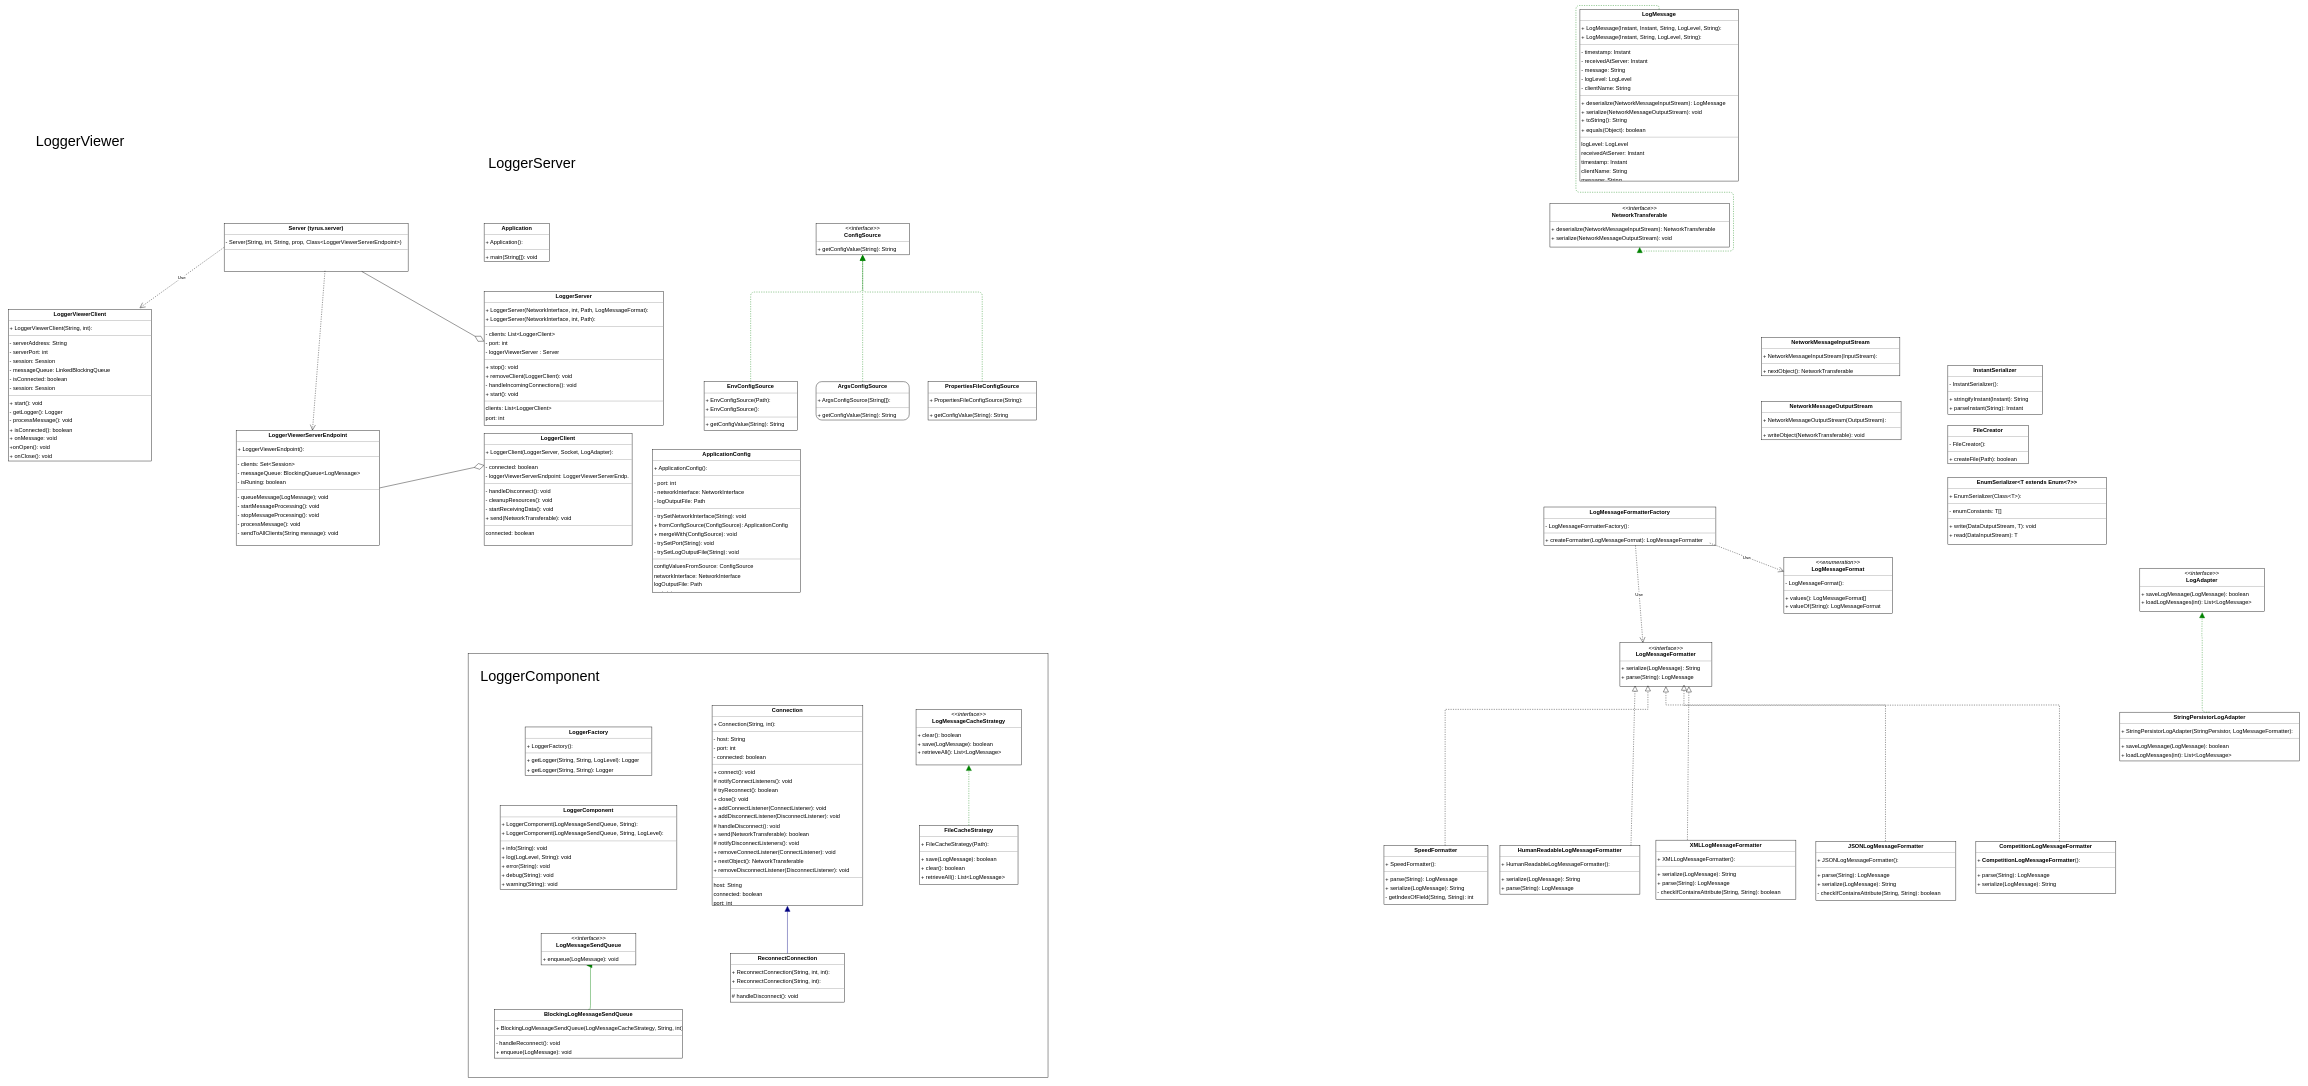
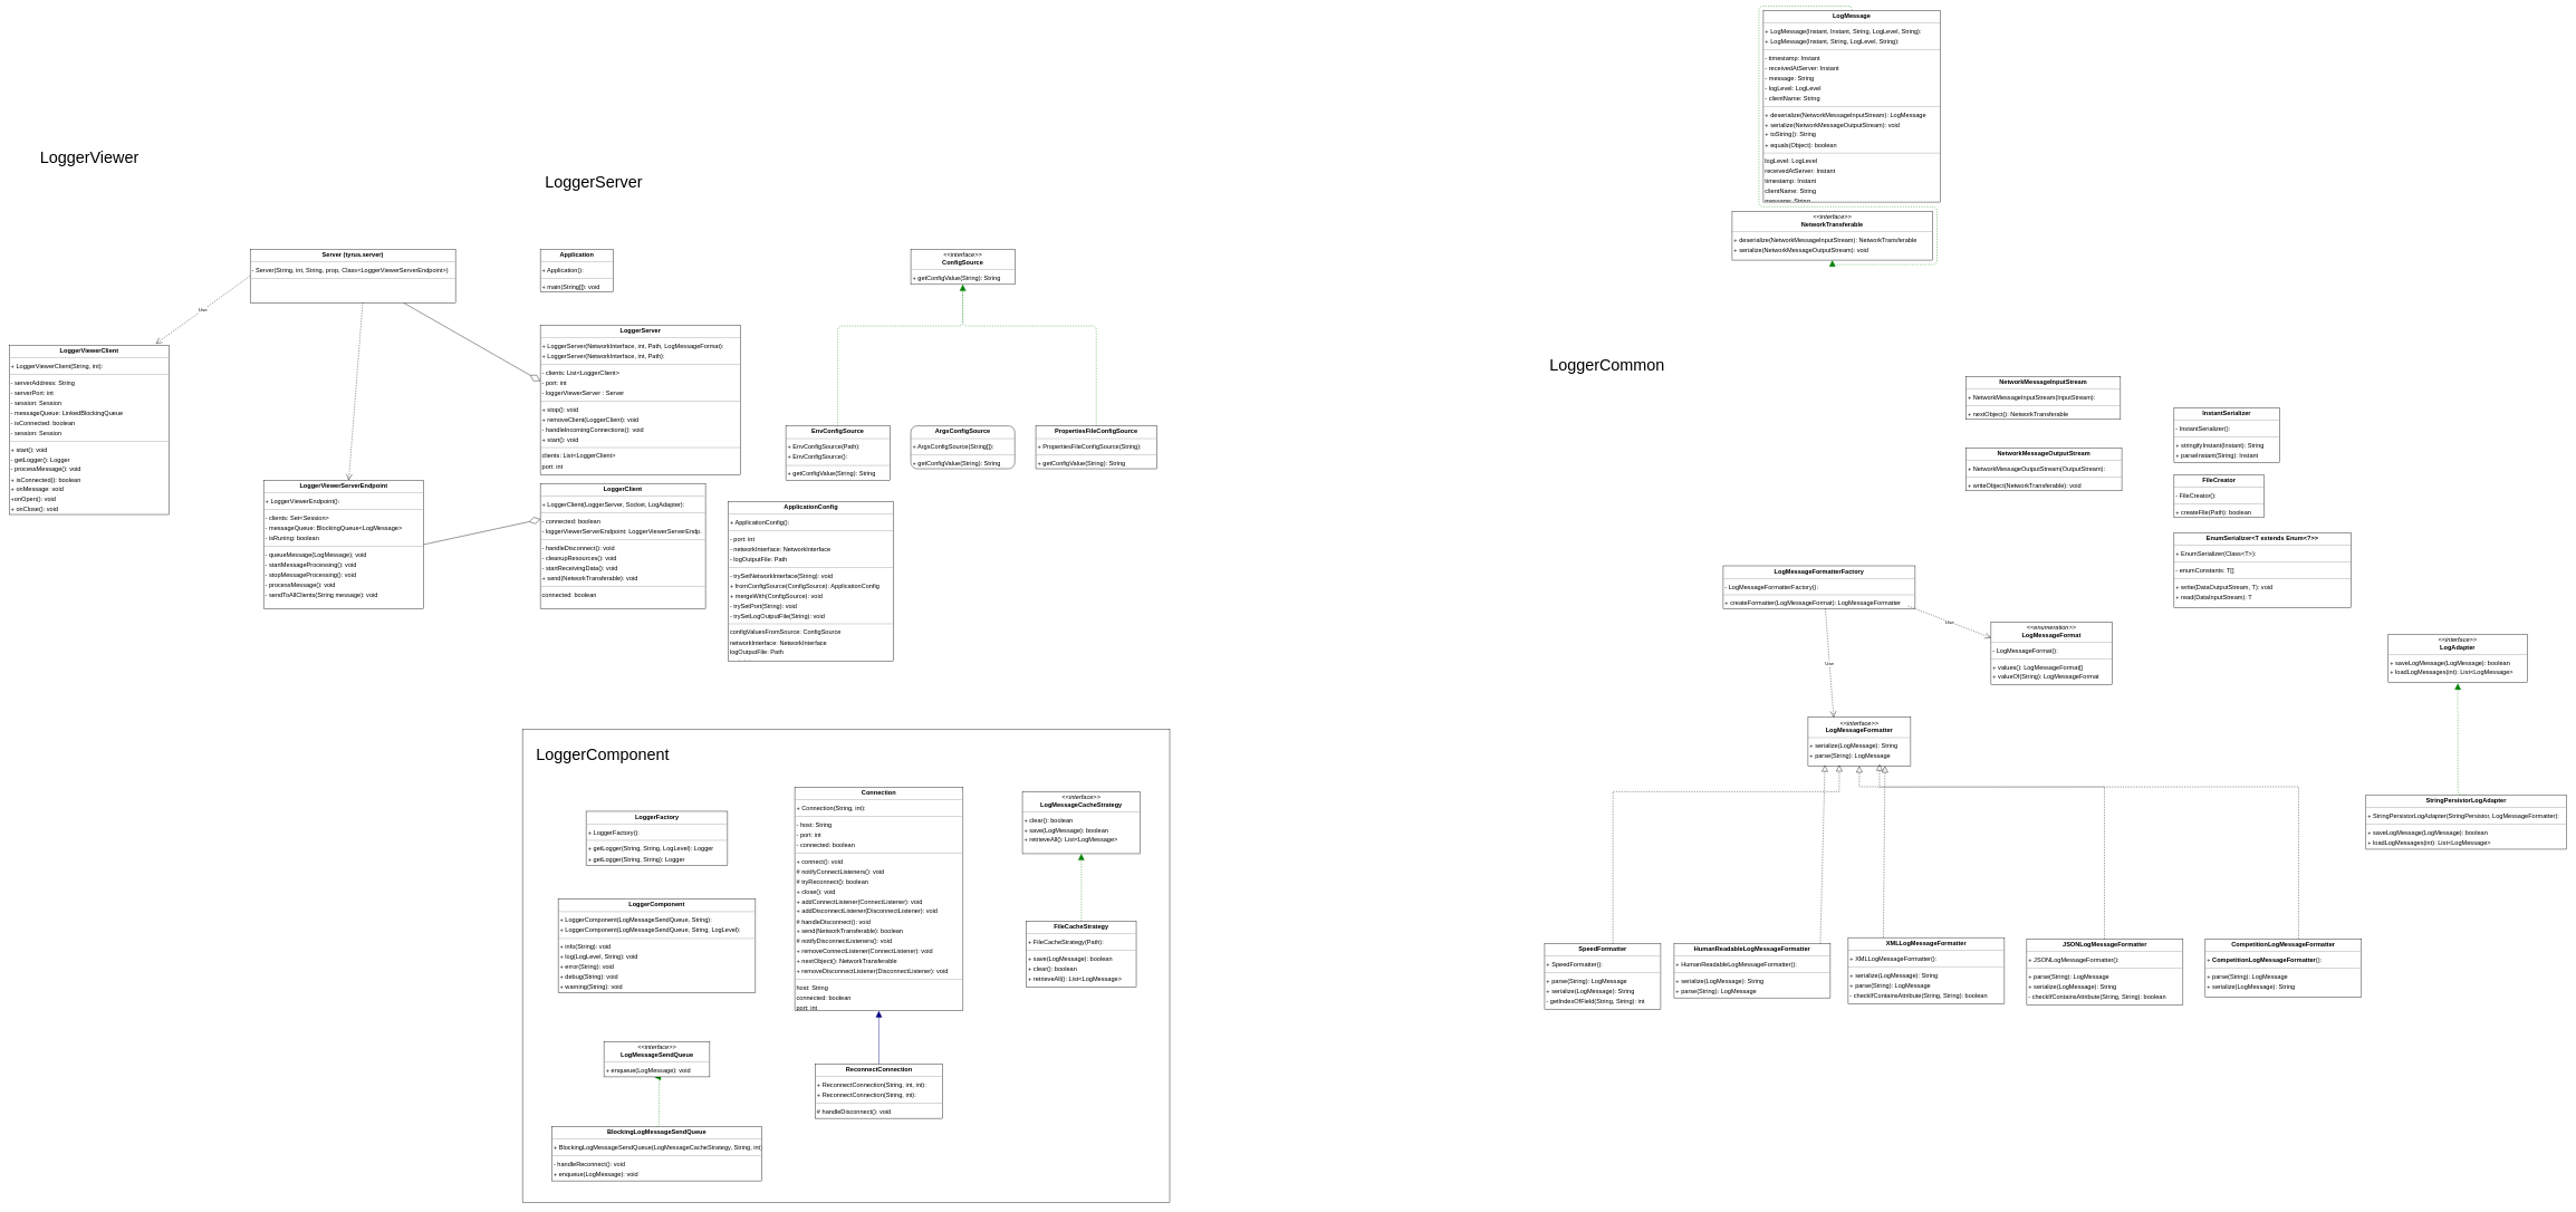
- <mxCell id="26" value="&lt;p style=&quot;margin:0px;margin-top:4px;text-align:center;&quot;&gt;&lt;i&gt;&amp;lt;&amp;lt;interface&amp;gt;&amp;gt;&lt;/i&gt;&lt;br/&gt;&lt;b&gt;NetworkTransferable&lt;/b&gt;&lt;/p&gt;&lt;hr size=&quot;1&quot;/&gt;&lt;p style=&quot;margin:0 0 0 4px;line-height:1.6;&quot;&gt;+ deserialize(NetworkMessageInputStream): NetworkTransferable&lt;br/&gt;+ serialize(NetworkMessageOutputStream): void&lt;/p&gt;" style="verticalAlign=top;align=left;overflow=fill;fontSize=14;fontFamily=Helvetica;html=1;rounded=0;shadow=0;comic=0;labelBackgroundColor=none;strokeWidth=1;" parent="1" vertex="1"><mxGeometry x="3875" y="505" width="449" height="109" as="geometry" /></mxCell>
+ <mxCell id="26" value="&lt;p style=&quot;margin:0px;margin-top:4px;text-align:center;&quot;&gt;&lt;i&gt;&amp;lt;&amp;lt;interface&amp;gt;&amp;gt;&lt;/i&gt;&lt;br/&gt;&lt;b&gt;NetworkTransferable&lt;/b&gt;&lt;/p&gt;&lt;hr size=&quot;1&quot;/&gt;&lt;p style=&quot;margin:0 0 0 4px;line-height:1.6;&quot;&gt;+ deserialize(NetworkMessageInputStream): NetworkTransferable&lt;br/&gt;+ serialize(NetworkMessageOutputStream): void&lt;/p&gt;" style="verticalAlign=top;align=left;overflow=fill;fontSize=14;fontFamily=Helvetica;html=1;rounded=0;shadow=0;comic=0;labelBackgroundColor=none;strokeWidth=1;" parent="1" vertex="1"><mxGeometry x="3880" y="470" width="449" height="109" as="geometry" /></mxCell>
+ <mxCell id="44" value="LoggerCommon" style="text;html=1;align=center;verticalAlign=middle;whiteSpace=wrap;rounded=0;fontSize=36;" parent="1" vertex="1"><mxGeometry x="3450" y="770" width="300" height="90" as="geometry" /></mxCell>
- <mxCell id="32" value="" style="html=1;rounded=1;edgeStyle=orthogonalEdgeStyle;dashed=1;startArrow=none;endArrow=block;endSize=12;strokeColor=#008200;exitX=0.5;exitY=0;exitDx=0;exitDy=0;entryX=0.500;entryY=1.000;entryDx=0;entryDy=0;" parent="1" source="4" target="6" edge="1"><mxGeometry width="50" height="50" relative="1" as="geometry"><Array as="points"><mxPoint x="2157" y="950.5" /></Array></mxGeometry></mxCell>
- <mxCell id="33" value="" style="html=1;rounded=1;edgeStyle=orthogonalEdgeStyle;dashed=0;startArrow=none;endArrow=block;endSize=12;strokeColor=#008200;exitX=0.5;exitY=0;exitDx=0;exitDy=0;entryX=0.477;entryY=1.01;entryDx=0;entryDy=0;entryPerimeter=0;" parent="1" source="5" target="40" edge="1"><mxGeometry width="50" height="50" relative="1" as="geometry"><Array as="points"><mxPoint x="1476" y="2520" /></Array></mxGeometry></mxCell>
+ <mxCell id="33" value="" style="html=1;rounded=1;edgeStyle=orthogonalEdgeStyle;dashed=1;startArrow=none;endArrow=block;endSize=12;strokeColor=#008200;exitX=0.5;exitY=0;exitDx=0;exitDy=0;entryX=0.477;entryY=1.01;entryDx=0;entryDy=0;entryPerimeter=0;" parent="1" source="5" target="40" edge="1"><mxGeometry width="50" height="50" relative="1" as="geometry"><Array as="points"><mxPoint x="1476" y="2520" /></Array></mxGeometry></mxCell>
